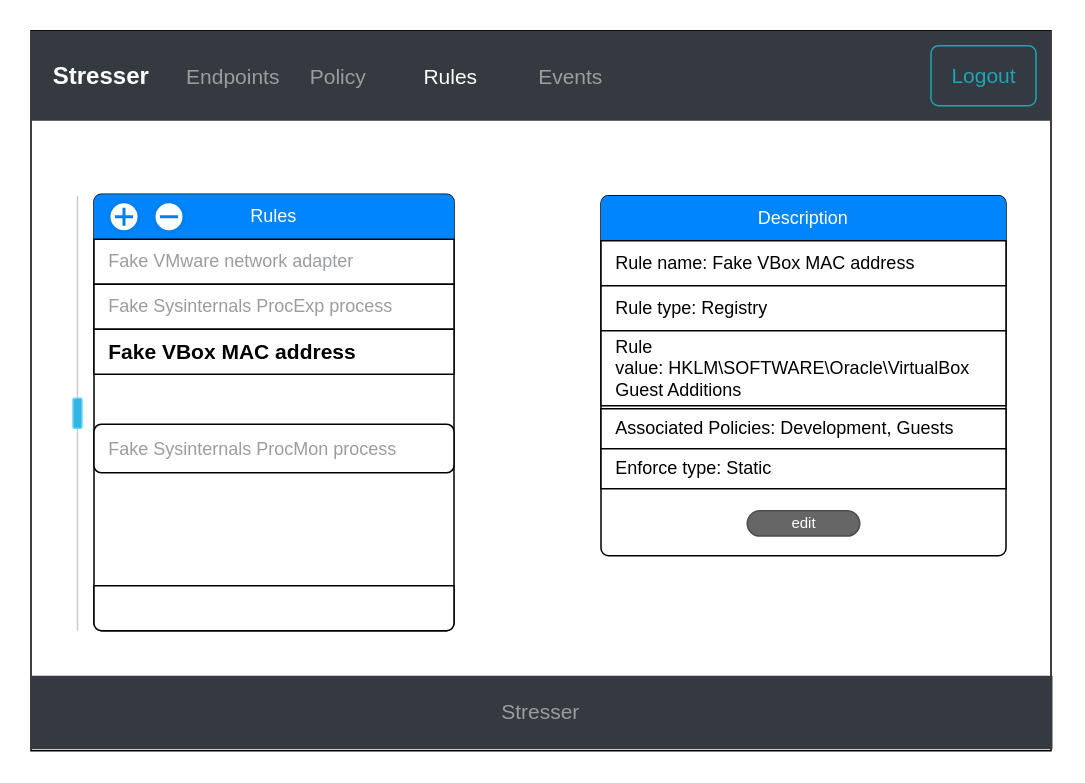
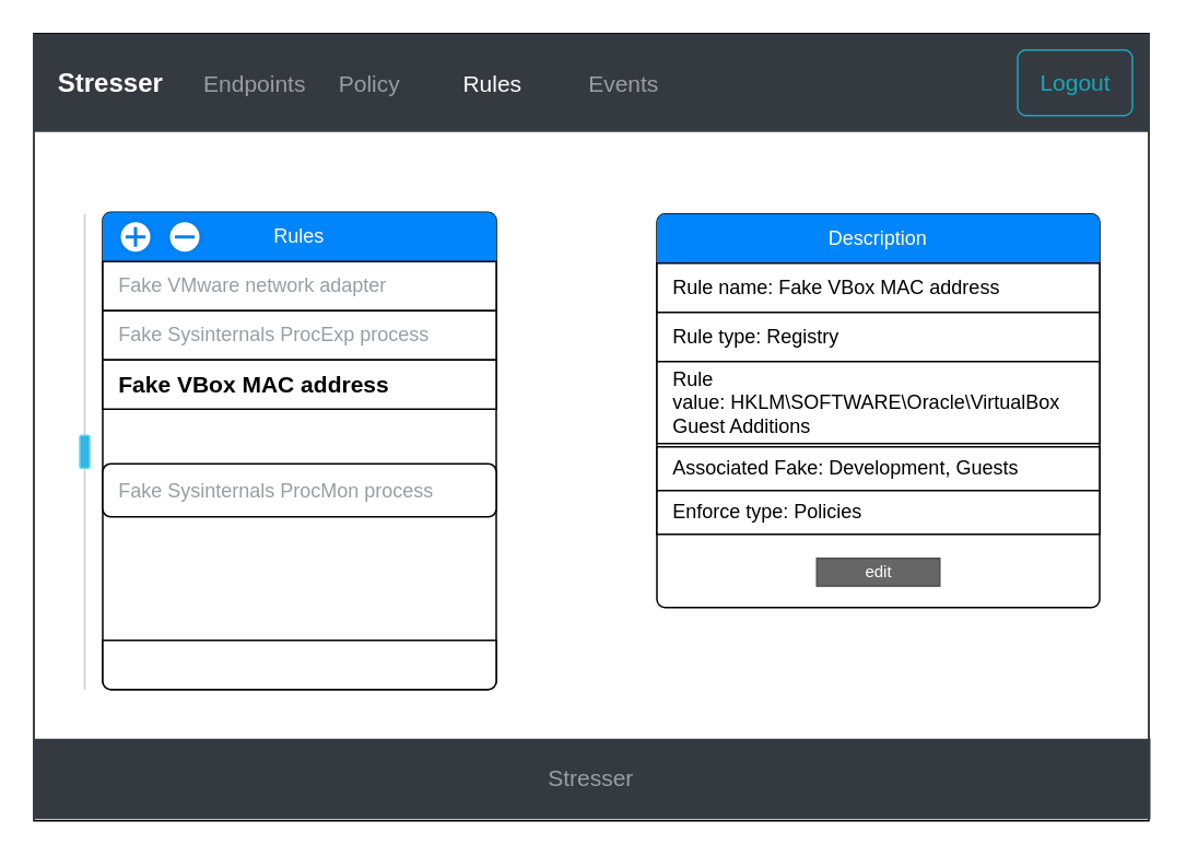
- <mxCell id="25" value="Associated Policies: Development, Guests" style="strokeColor=inherit;fillColor=inherit;gradientColor=inherit;fontColor=inherit;html=1;shadow=0;dashed=0;perimeter=none;whiteSpace=wrap;resizeWidth=1;align=left;spacing=10;" vertex="1" parent="20"><mxGeometry y="142.003" width="270" height="26.667" as="geometry" /></mxCell>
+ <mxCell id="25" value="Associated Fake: Development, Guests" style="strokeColor=inherit;fillColor=inherit;gradientColor=inherit;fontColor=inherit;html=1;shadow=0;dashed=0;perimeter=none;whiteSpace=wrap;resizeWidth=1;align=left;spacing=10;" vertex="1" parent="20"><mxGeometry y="142.003" width="270" height="26.667" as="geometry" /></mxCell>
- <mxCell id="26" value="Enforce type: Static" style="strokeColor=inherit;fillColor=inherit;gradientColor=inherit;fontColor=inherit;html=1;shadow=0;dashed=0;perimeter=none;whiteSpace=wrap;resizeWidth=1;align=left;spacing=10;" vertex="1" parent="20"><mxGeometry y="168.67" width="270" height="26.667" as="geometry" /></mxCell>
+ <mxCell id="26" value="Enforce type: Policies" style="strokeColor=inherit;fillColor=inherit;gradientColor=inherit;fontColor=inherit;html=1;shadow=0;dashed=0;perimeter=none;whiteSpace=wrap;resizeWidth=1;align=left;spacing=10;" vertex="1" parent="20"><mxGeometry y="168.67" width="270" height="26.667" as="geometry" /></mxCell>
- <mxCell id="27" value="edit" style="rounded=1;html=1;shadow=0;dashed=0;whiteSpace=wrap;fontSize=10;fillColor=#666666;align=center;strokeColor=#4D4D4D;fontColor=#ffffff;arcSize=50;" parent="20" vertex="1"><mxGeometry x="97.5" y="210" width="75" height="16.88" as="geometry" /></mxCell>
+ <mxCell id="27" value="edit" style="html=1;shadow=0;dashed=0;whiteSpace=wrap;fontSize=10;fillColor=#666666;align=center;strokeColor=#4D4D4D;fontColor=#ffffff;arcSize=50;rounded=0;" parent="20" vertex="1"><mxGeometry x="97.5" y="210" width="75" height="16.88" as="geometry" /></mxCell>
